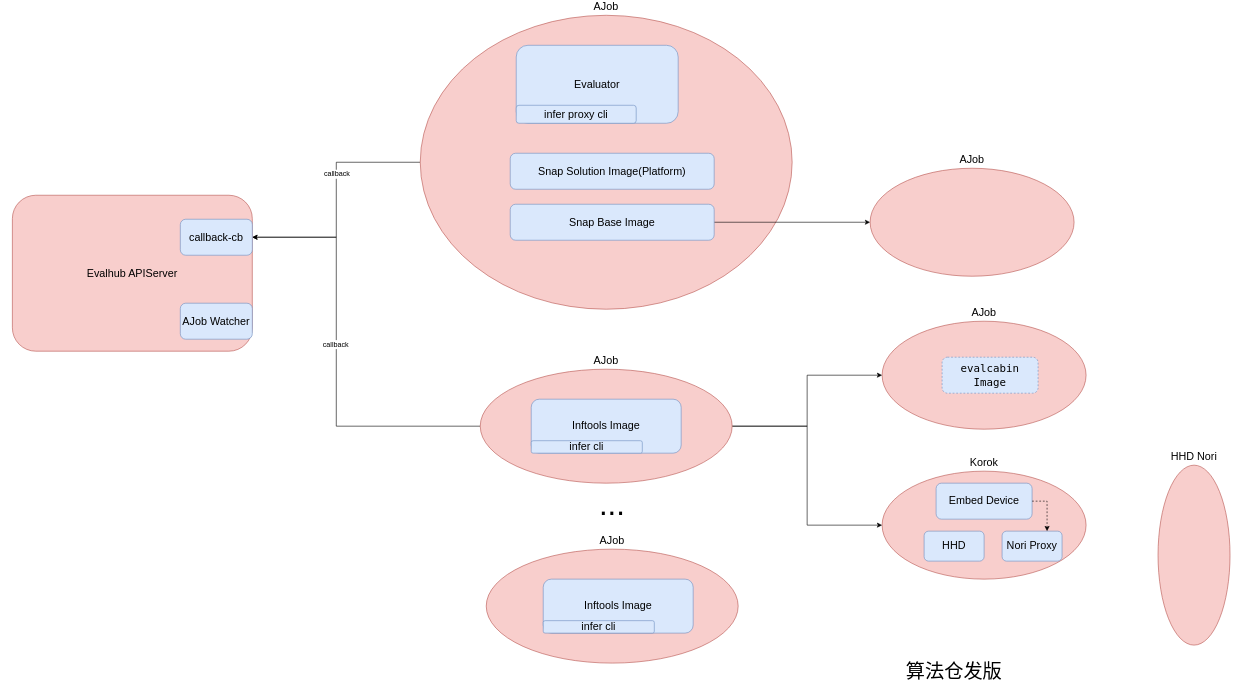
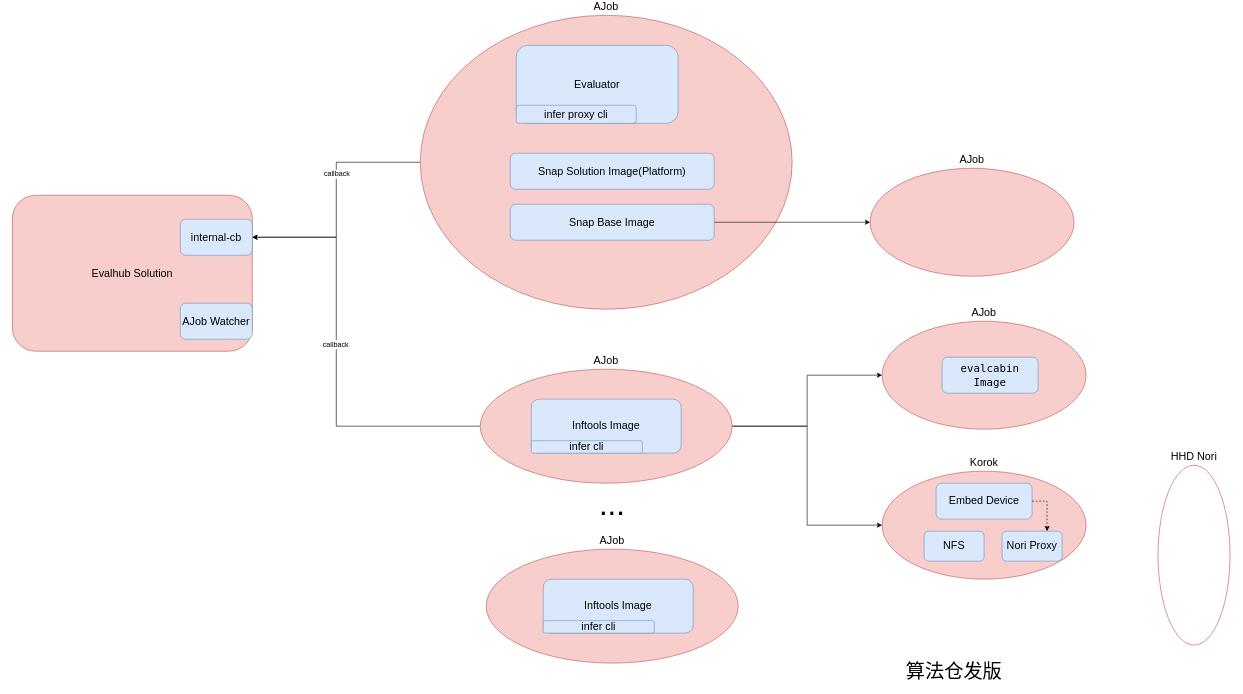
- <mxCell id="29" value="callback-cb" style="rounded=1;whiteSpace=wrap;html=1;fillColor=#dae8fc;strokeColor=#6c8ebf;fontSize=18;" vertex="1" parent="1"><mxGeometry x="300" y="360" width="120" height="60" as="geometry" /></mxCell>
+ <mxCell id="29" value="internal-cb" style="rounded=1;whiteSpace=wrap;html=1;fillColor=#dae8fc;strokeColor=#6c8ebf;fontSize=18;" vertex="1" parent="1"><mxGeometry x="300" y="360" width="120" height="60" as="geometry" /></mxCell>
- <mxCell id="5" value="Evalhub APIServer" style="rounded=1;whiteSpace=wrap;html=1;fillColor=#f8cecc;strokeColor=#b85450;fontSize=18;" parent="1" vertex="1"><mxGeometry x="20" y="320" width="400" height="260" as="geometry" /></mxCell>
+ <mxCell id="5" value="Evalhub Solution" style="rounded=1;whiteSpace=wrap;html=1;fillColor=#f8cecc;strokeColor=#b85450;fontSize=18;" parent="1" vertex="1"><mxGeometry x="20" y="320" width="400" height="260" as="geometry" /></mxCell>
- <mxCell id="36" value="&lt;code&gt;evalcabin Image&lt;/code&gt;" style="rounded=1;whiteSpace=wrap;html=1;fillColor=#dae8fc;strokeColor=#6c8ebf;fontSize=18;dashed=1;" vertex="1" parent="35"><mxGeometry width="160" height="60" as="geometry" /></mxCell>
+ <mxCell id="36" value="&lt;code&gt;evalcabin Image&lt;/code&gt;" style="rounded=1;whiteSpace=wrap;html=1;fillColor=#dae8fc;strokeColor=#6c8ebf;fontSize=18;" vertex="1" parent="35"><mxGeometry width="160" height="60" as="geometry" /></mxCell>
- <mxCell id="39" value="HHD" style="rounded=1;whiteSpace=wrap;html=1;fillColor=#dae8fc;strokeColor=#6c8ebf;fontSize=18;" vertex="1" parent="38"><mxGeometry width="100" height="50" as="geometry" /></mxCell>
+ <mxCell id="39" value="NFS" style="rounded=1;whiteSpace=wrap;html=1;fillColor=#dae8fc;strokeColor=#6c8ebf;fontSize=18;" vertex="1" parent="38"><mxGeometry width="100" height="50" as="geometry" /></mxCell>
- <mxCell id="34" value="&lt;font style=&quot;font-size: 18px;&quot;&gt;HHD Nori&lt;/font&gt;" style="ellipse;whiteSpace=wrap;html=1;labelPosition=center;verticalLabelPosition=top;align=center;verticalAlign=bottom;fillColor=#f8cecc;strokeColor=#b85450;fontSize=18;" vertex="1" parent="1"><mxGeometry x="1930" y="770" width="120" height="300" as="geometry" /></mxCell>
+ <mxCell id="34" value="&lt;font style=&quot;font-size: 18px;&quot;&gt;HHD Nori&lt;/font&gt;" style="ellipse;whiteSpace=wrap;html=1;labelPosition=center;verticalLabelPosition=top;align=center;verticalAlign=bottom;fillColor=#ffffff;strokeColor=#b85450;fontSize=18;" vertex="1" parent="1"><mxGeometry x="1930" y="770" width="120" height="300" as="geometry" /></mxCell>
